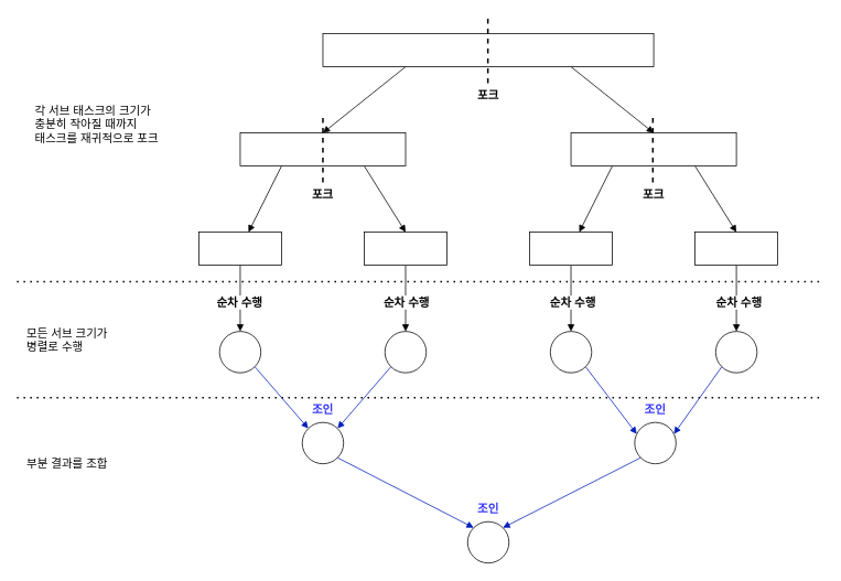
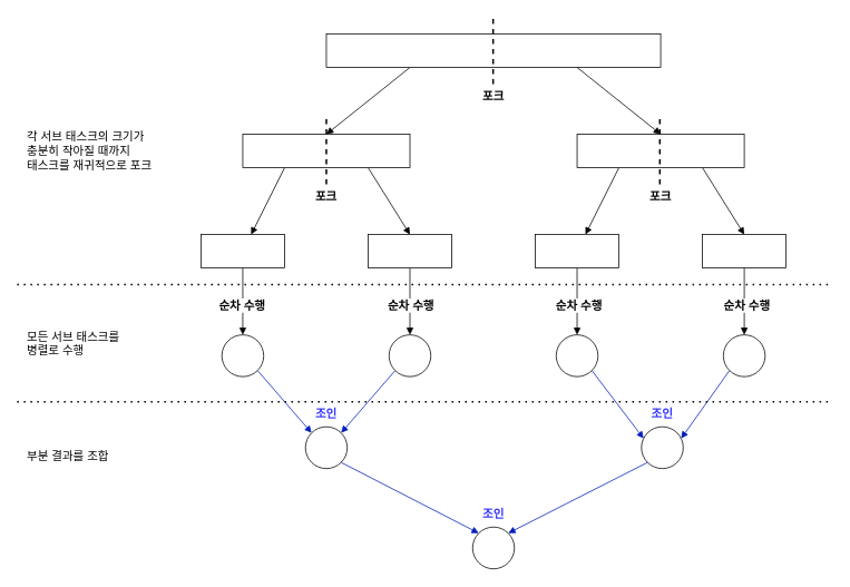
- <mxCell id="47" value="각 서브 태스크의 크기가 &lt;br style=&quot;font-size: 14px;&quot;&gt;충분히 작아질 때까지 &lt;br style=&quot;font-size: 14px;&quot;&gt;태스크를 재귀적으로 포크" style="text;html=1;strokeColor=none;fillColor=none;align=left;verticalAlign=middle;whiteSpace=wrap;rounded=0;fontStyle=0;fontSize=14;" vertex="1" parent="1"><mxGeometry x="40" y="120" width="200" height="60" as="geometry" /></mxCell>
+ <mxCell id="47" value="각 서브 태스크의 크기가 &lt;br style=&quot;font-size: 14px;&quot;&gt;충분히 작아질 때까지 &lt;br style=&quot;font-size: 14px;&quot;&gt;태스크를 재귀적으로 포크" style="text;html=1;strokeColor=none;fillColor=none;align=left;verticalAlign=middle;whiteSpace=wrap;rounded=0;fontStyle=0;fontSize=14;" vertex="1" parent="1"><mxGeometry x="30" y="150" width="200" height="60" as="geometry" /></mxCell>
- <mxCell id="48" value="모든 서브 크기가 &lt;br&gt;병렬로 수행" style="text;html=1;strokeColor=none;fillColor=none;align=left;verticalAlign=middle;whiteSpace=wrap;rounded=0;fontSize=14;" vertex="1" parent="1"><mxGeometry x="30" y="380" width="200" height="60" as="geometry" /></mxCell>
+ <mxCell id="48" value="모든 서브 태스크를 &lt;br&gt;병렬로 수행" style="text;html=1;strokeColor=none;fillColor=none;align=left;verticalAlign=middle;whiteSpace=wrap;rounded=0;fontSize=14;" vertex="1" parent="1"><mxGeometry x="30" y="380" width="200" height="60" as="geometry" /></mxCell>
- <mxCell id="49" value="부분 결과를 조합" style="text;html=1;strokeColor=none;fillColor=none;align=left;verticalAlign=middle;whiteSpace=wrap;rounded=0;fontSize=14;" vertex="1" parent="1"><mxGeometry x="30" y="530" width="200" height="60" as="geometry" /></mxCell>
+ <mxCell id="49" value="부분 결과를 조합" style="text;html=1;strokeColor=none;fillColor=none;align=left;verticalAlign=middle;whiteSpace=wrap;rounded=0;fontSize=14;" vertex="1" parent="1"><mxGeometry x="30" y="515" width="200" height="60" as="geometry" /></mxCell>
